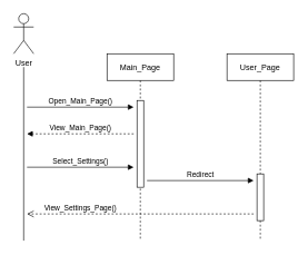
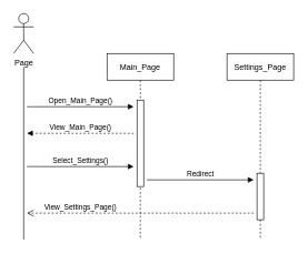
- <mxCell id="7" value="User&lt;br&gt;" style="shape=umlActor;verticalLabelPosition=bottom;verticalAlign=top;html=1;outlineConnect=0;" parent="1" vertex="1"><mxGeometry x="20" y="20" width="30" height="60" as="geometry" /></mxCell>
+ <mxCell id="7" value="Page&lt;br&gt;" style="shape=umlActor;verticalLabelPosition=bottom;verticalAlign=top;html=1;outlineConnect=0;" parent="1" vertex="1"><mxGeometry x="20" y="20" width="30" height="60" as="geometry" /></mxCell>
- <mxCell id="5" value="User_Page" style="shape=umlLifeline;perimeter=lifelinePerimeter;container=1;collapsible=0;recursiveResize=0;rounded=0;shadow=0;strokeWidth=1;" parent="1" vertex="1"><mxGeometry x="340" y="80" width="100" height="280" as="geometry" /></mxCell>
+ <mxCell id="5" value="Settings_Page" style="shape=umlLifeline;perimeter=lifelinePerimeter;container=1;collapsible=0;recursiveResize=0;rounded=0;shadow=0;strokeWidth=1;" parent="1" vertex="1"><mxGeometry x="340" y="80" width="100" height="280" as="geometry" /></mxCell>
